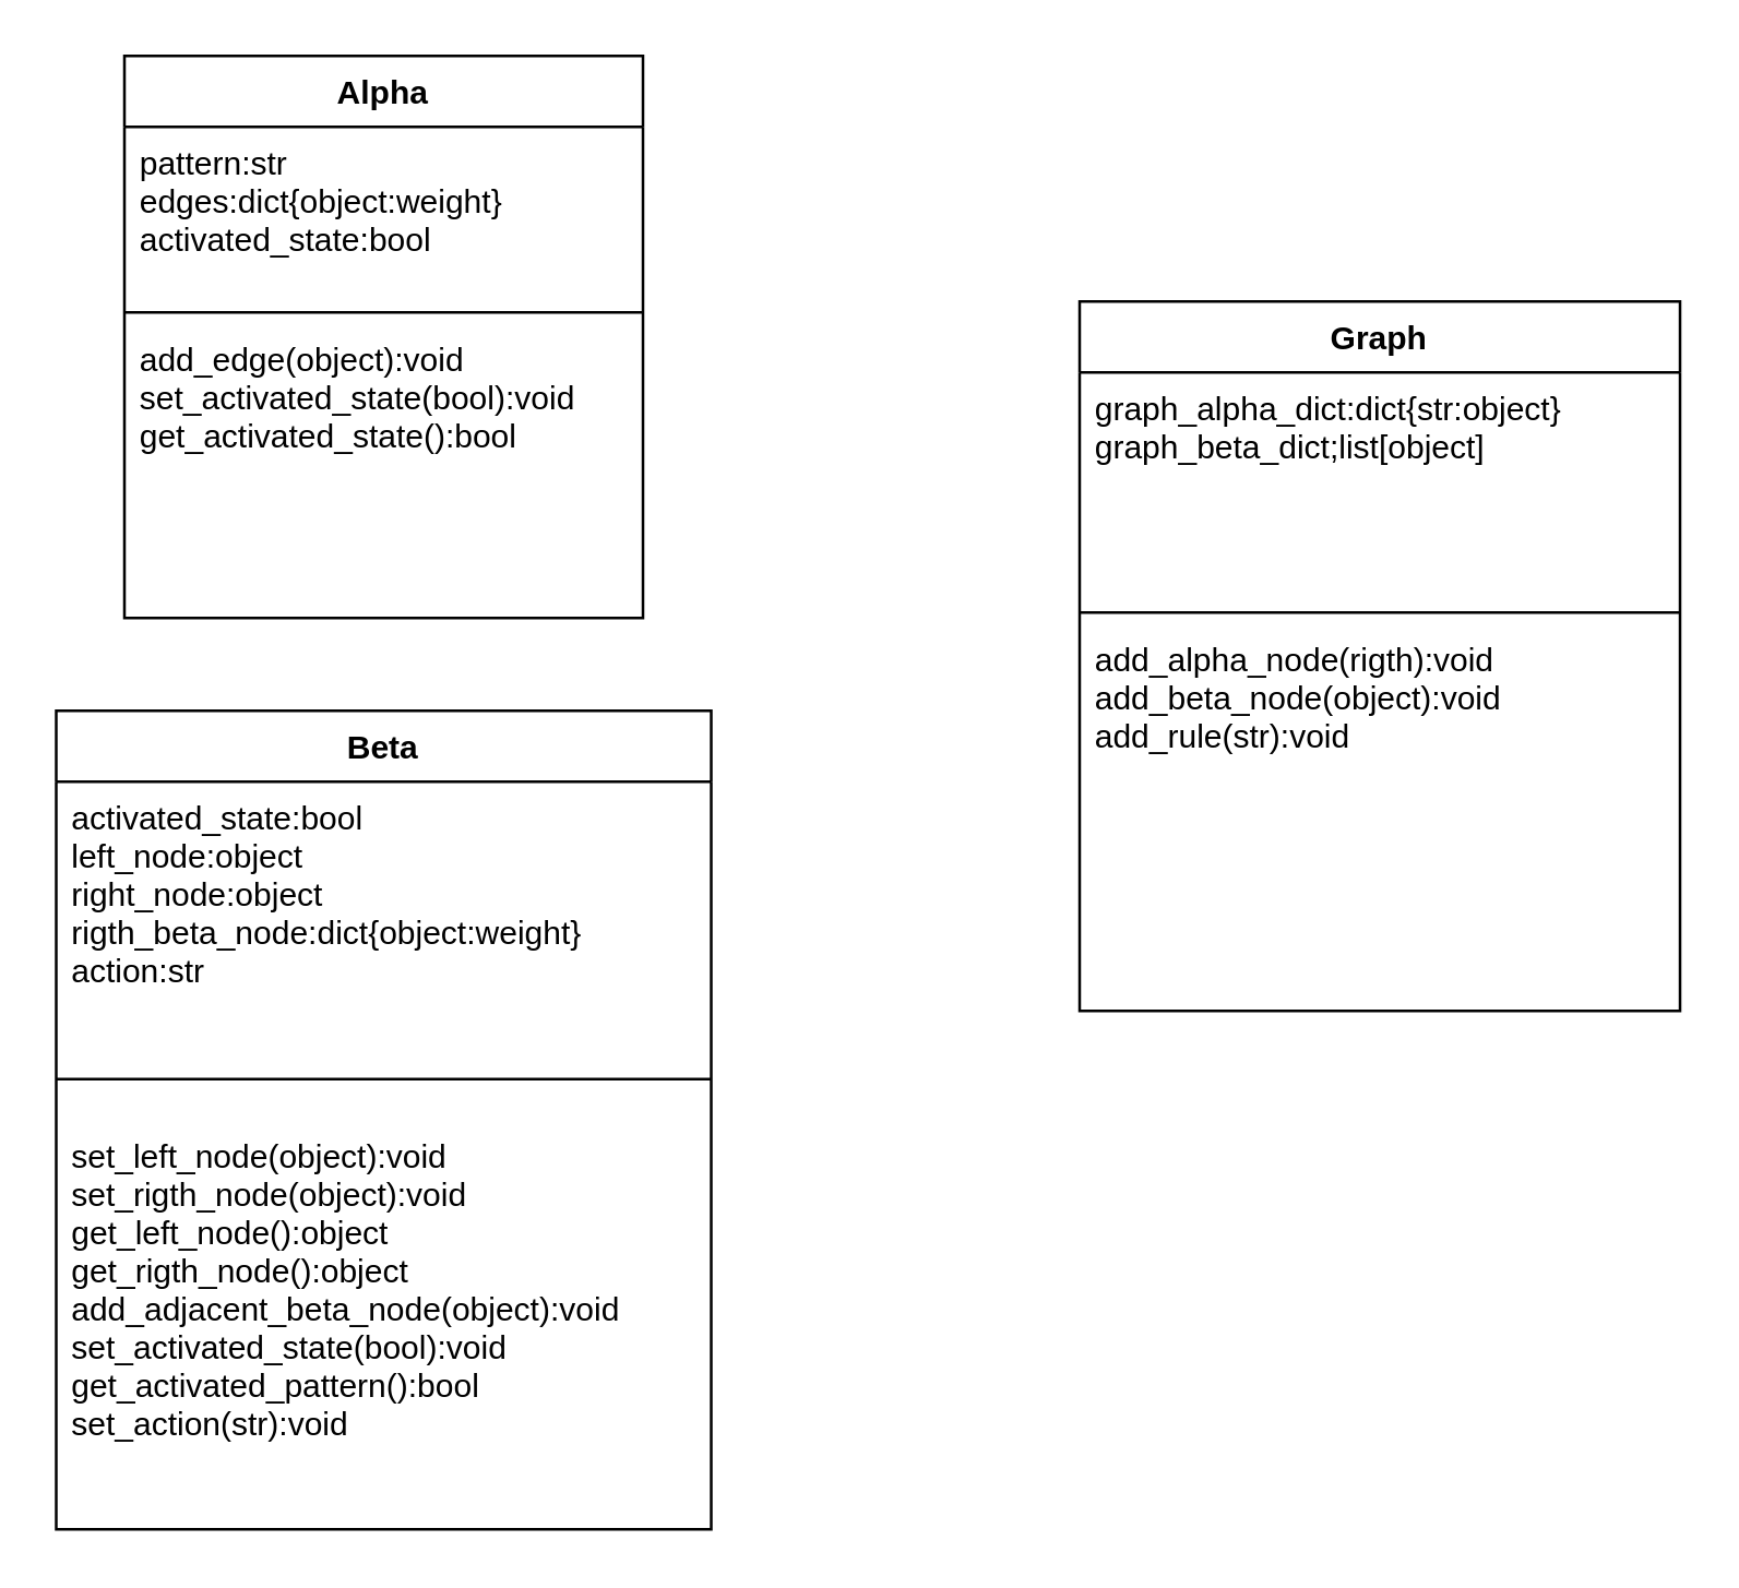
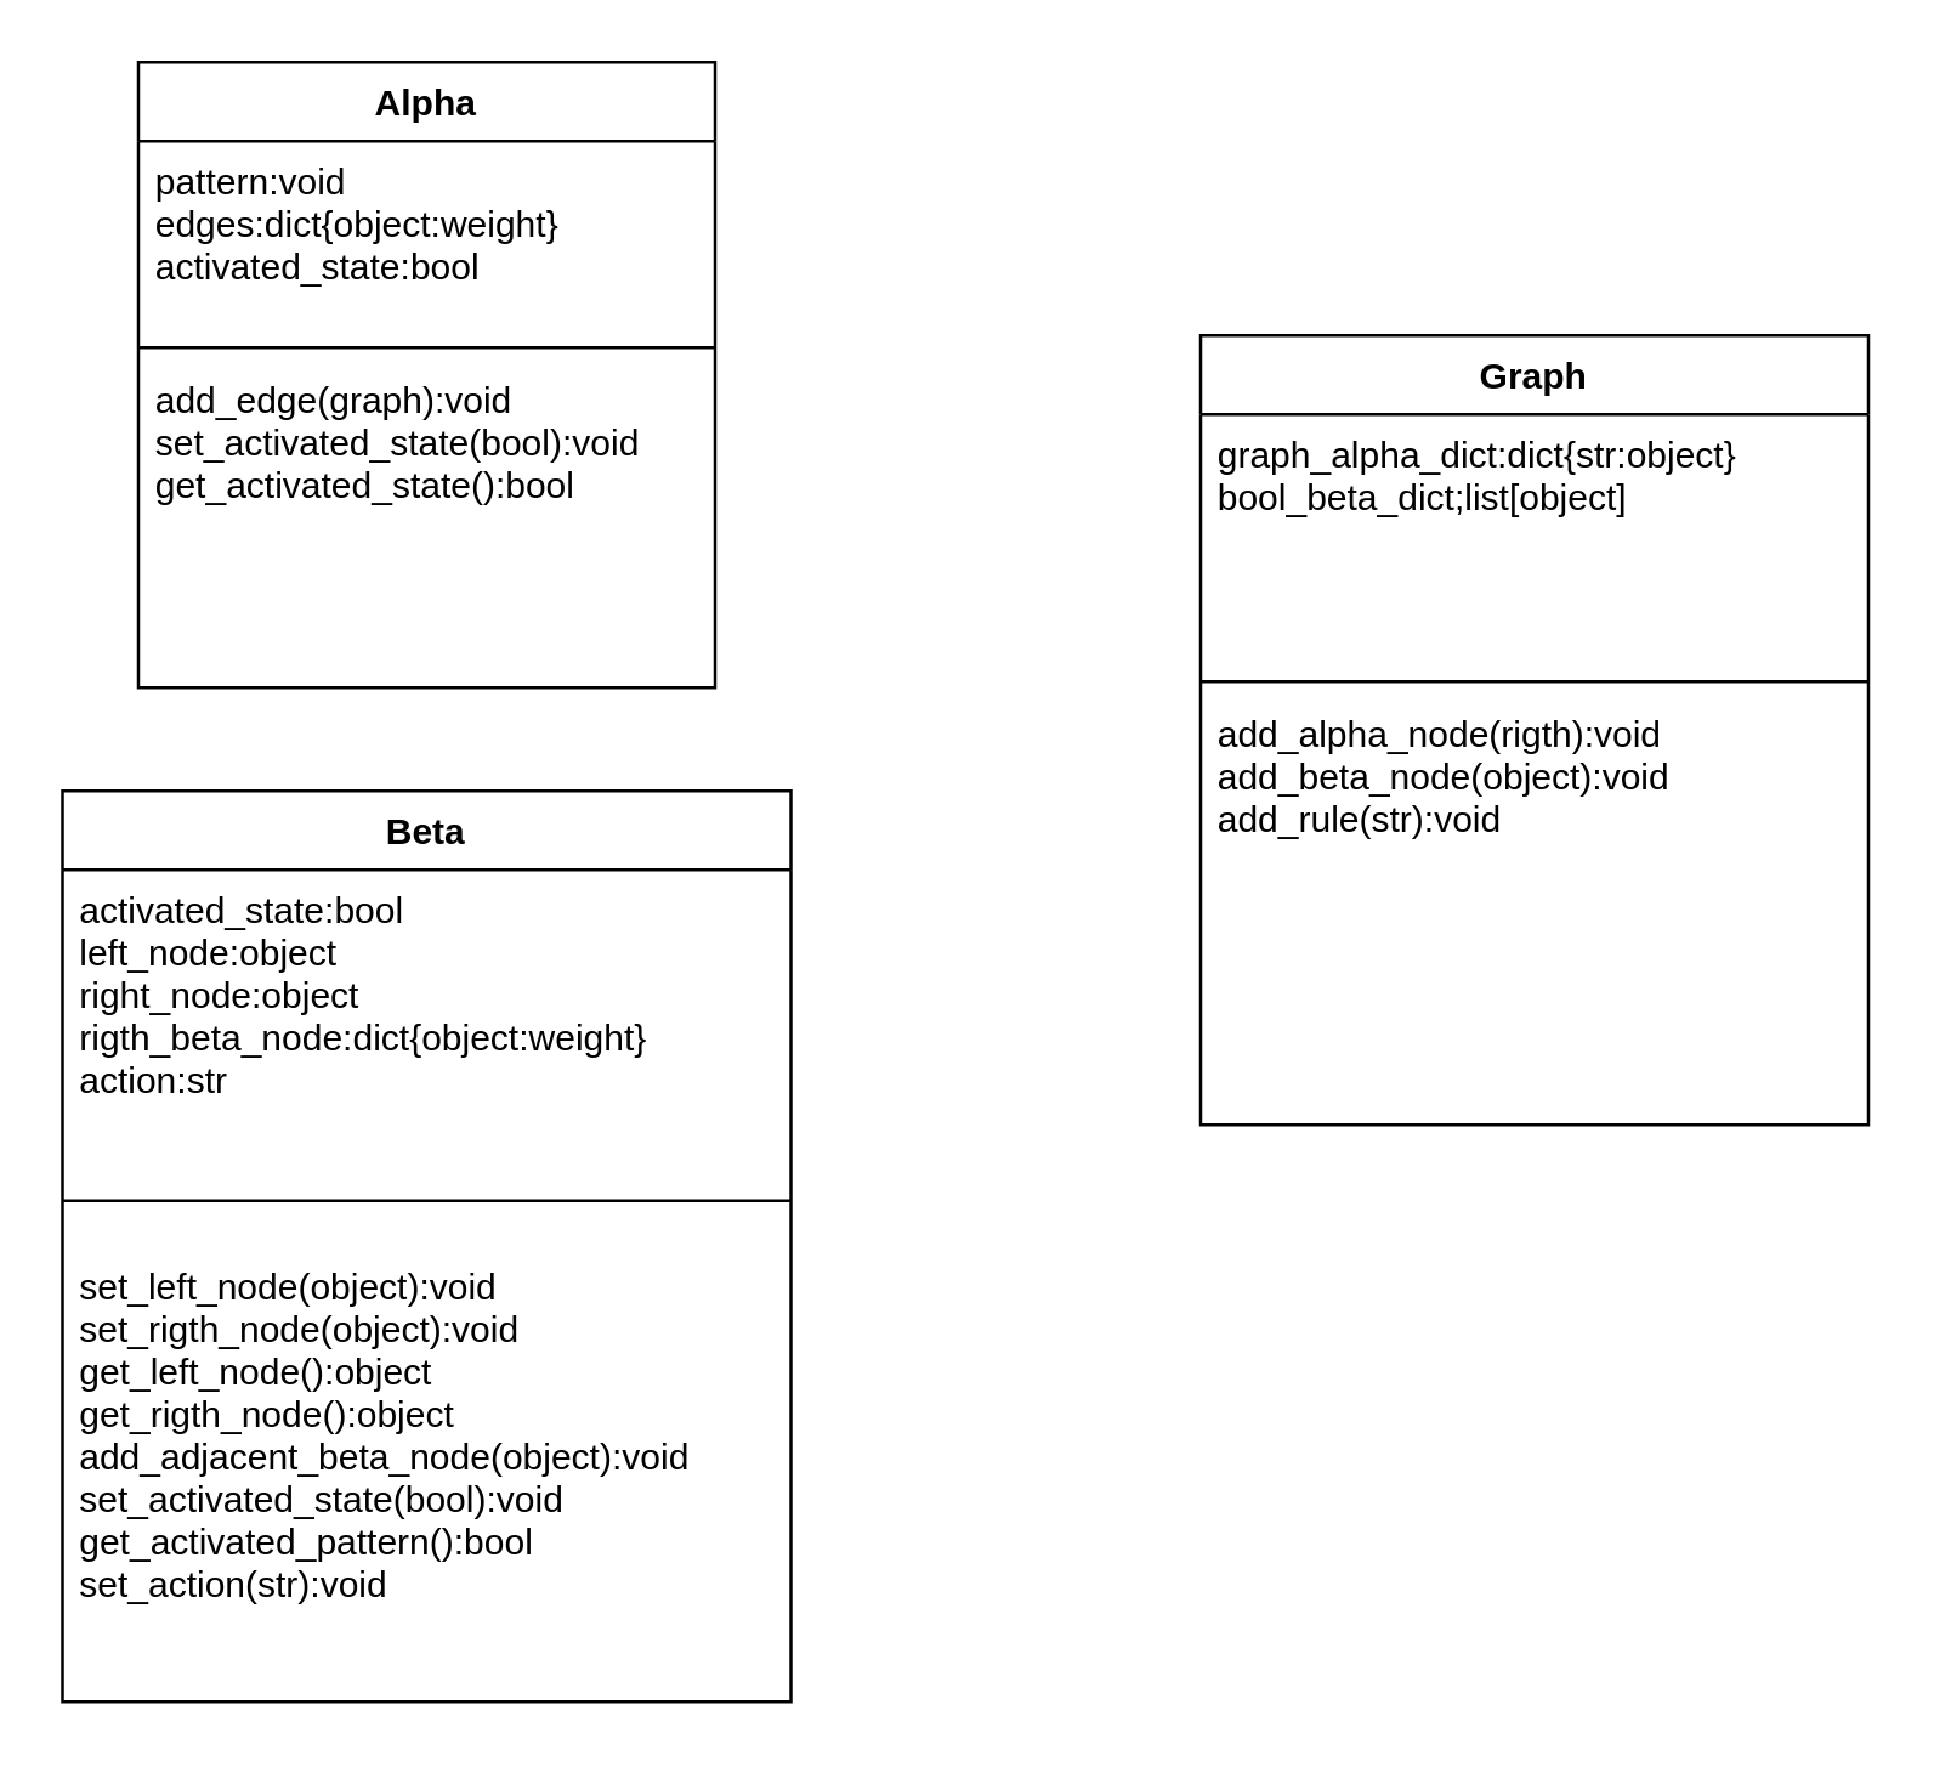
- <mxCell id="3" value="pattern:str&#10;edges:dict{object:weight}&#10;activated_state:bool" style="text;strokeColor=none;fillColor=none;align=left;verticalAlign=top;spacingLeft=4;spacingRight=4;overflow=hidden;rotatable=0;points=[[0,0.5],[1,0.5]];portConstraint=eastwest;" parent="2" vertex="1"><mxGeometry y="26" width="190" height="64" as="geometry" /></mxCell>
+ <mxCell id="3" value="pattern:void&#10;edges:dict{object:weight}&#10;activated_state:bool" style="text;strokeColor=none;fillColor=none;align=left;verticalAlign=top;spacingLeft=4;spacingRight=4;overflow=hidden;rotatable=0;points=[[0,0.5],[1,0.5]];portConstraint=eastwest;" parent="2" vertex="1"><mxGeometry y="26" width="190" height="64" as="geometry" /></mxCell>
- <mxCell id="5" value="add_edge(object):void&#10;set_activated_state(bool):void&#10;get_activated_state():bool&#10;" style="text;strokeColor=none;fillColor=none;align=left;verticalAlign=top;spacingLeft=4;spacingRight=4;overflow=hidden;rotatable=0;points=[[0,0.5],[1,0.5]];portConstraint=eastwest;" parent="2" vertex="1"><mxGeometry y="98" width="190" height="108" as="geometry" /></mxCell>
+ <mxCell id="5" value="add_edge(graph):void&#10;set_activated_state(bool):void&#10;get_activated_state():bool&#10;" style="text;strokeColor=none;fillColor=none;align=left;verticalAlign=top;spacingLeft=4;spacingRight=4;overflow=hidden;rotatable=0;points=[[0,0.5],[1,0.5]];portConstraint=eastwest;" parent="2" vertex="1"><mxGeometry y="98" width="190" height="108" as="geometry" /></mxCell>
- <mxCell id="11" value="graph_alpha_dict:dict{str:object}&#10;graph_beta_dict;list[object]" style="text;strokeColor=none;fillColor=none;align=left;verticalAlign=top;spacingLeft=4;spacingRight=4;overflow=hidden;rotatable=0;points=[[0,0.5],[1,0.5]];portConstraint=eastwest;" vertex="1" parent="10"><mxGeometry y="26" width="220" height="84" as="geometry" /></mxCell>
+ <mxCell id="11" value="graph_alpha_dict:dict{str:object}&#10;bool_beta_dict;list[object]" style="text;strokeColor=none;fillColor=none;align=left;verticalAlign=top;spacingLeft=4;spacingRight=4;overflow=hidden;rotatable=0;points=[[0,0.5],[1,0.5]];portConstraint=eastwest;" vertex="1" parent="10"><mxGeometry y="26" width="220" height="84" as="geometry" /></mxCell>
